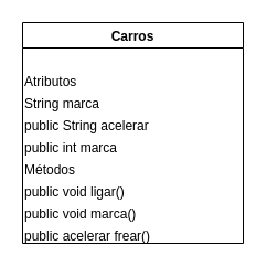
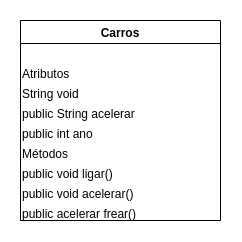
- <mxCell id="4" value="String marca" style="text;html=1;" vertex="1" parent="2"><mxGeometry y="60" width="200" height="20" as="geometry" /></mxCell>
+ <mxCell id="4" value="String void" style="text;html=1;" vertex="1" parent="2"><mxGeometry y="60" width="200" height="20" as="geometry" /></mxCell>
- <mxCell id="6" value="public int marca" style="text;html=1;" vertex="1" parent="2"><mxGeometry y="100" width="200" height="20" as="geometry" /></mxCell>
+ <mxCell id="6" value="public int ano" style="text;html=1;" vertex="1" parent="2"><mxGeometry y="100" width="200" height="20" as="geometry" /></mxCell>
- <mxCell id="9" value="public void marca()" style="text;html=1;" vertex="1" parent="2"><mxGeometry y="160" width="200" height="20" as="geometry" /></mxCell>
+ <mxCell id="9" value="public void acelerar()" style="text;html=1;" vertex="1" parent="2"><mxGeometry y="160" width="200" height="20" as="geometry" /></mxCell>
